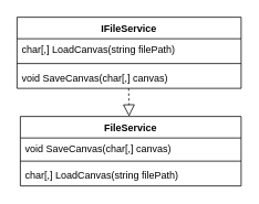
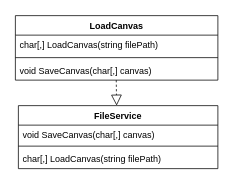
- <mxCell id="6" value="IFileService" style="swimlane;fontStyle=1;align=center;verticalAlign=top;childLayout=stackLayout;horizontal=1;startSize=26;horizontalStack=0;resizeParent=1;resizeParentMax=0;resizeLast=0;collapsible=1;marginBottom=0;whiteSpace=wrap;html=1;" parent="1" vertex="1"><mxGeometry x="20" y="20" width="270" height="86" as="geometry" /></mxCell>
+ <mxCell id="6" value="LoadCanvas" style="swimlane;fontStyle=1;align=center;verticalAlign=top;childLayout=stackLayout;horizontal=1;startSize=26;horizontalStack=0;resizeParent=1;resizeParentMax=0;resizeLast=0;collapsible=1;marginBottom=0;whiteSpace=wrap;html=1;" parent="1" vertex="1"><mxGeometry x="20" y="20" width="270" height="86" as="geometry" /></mxCell>
